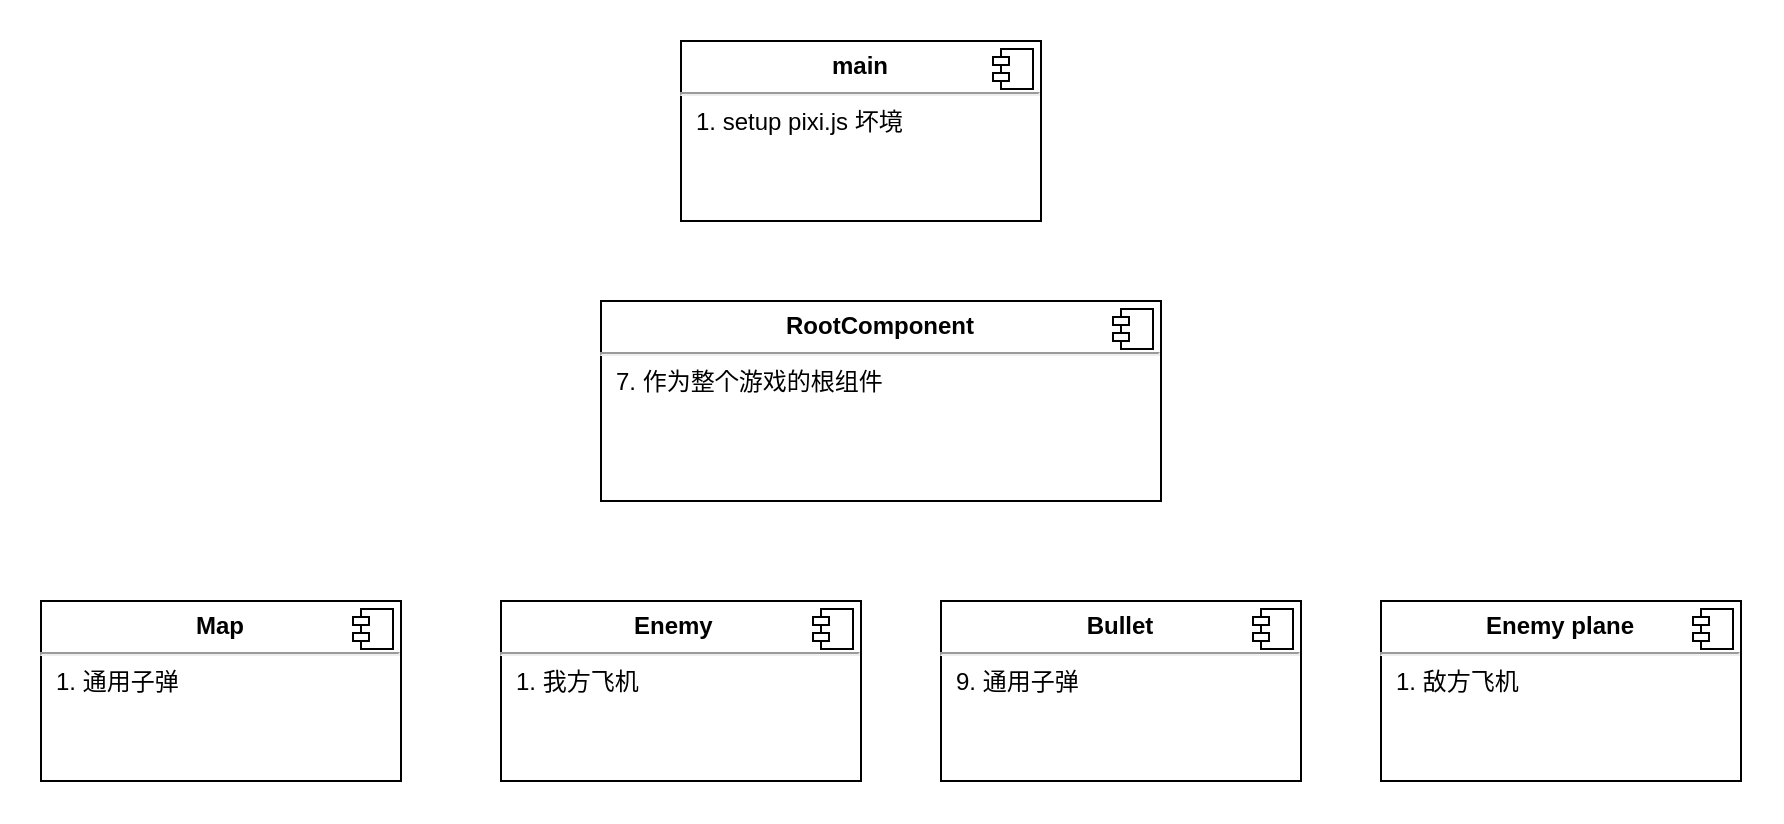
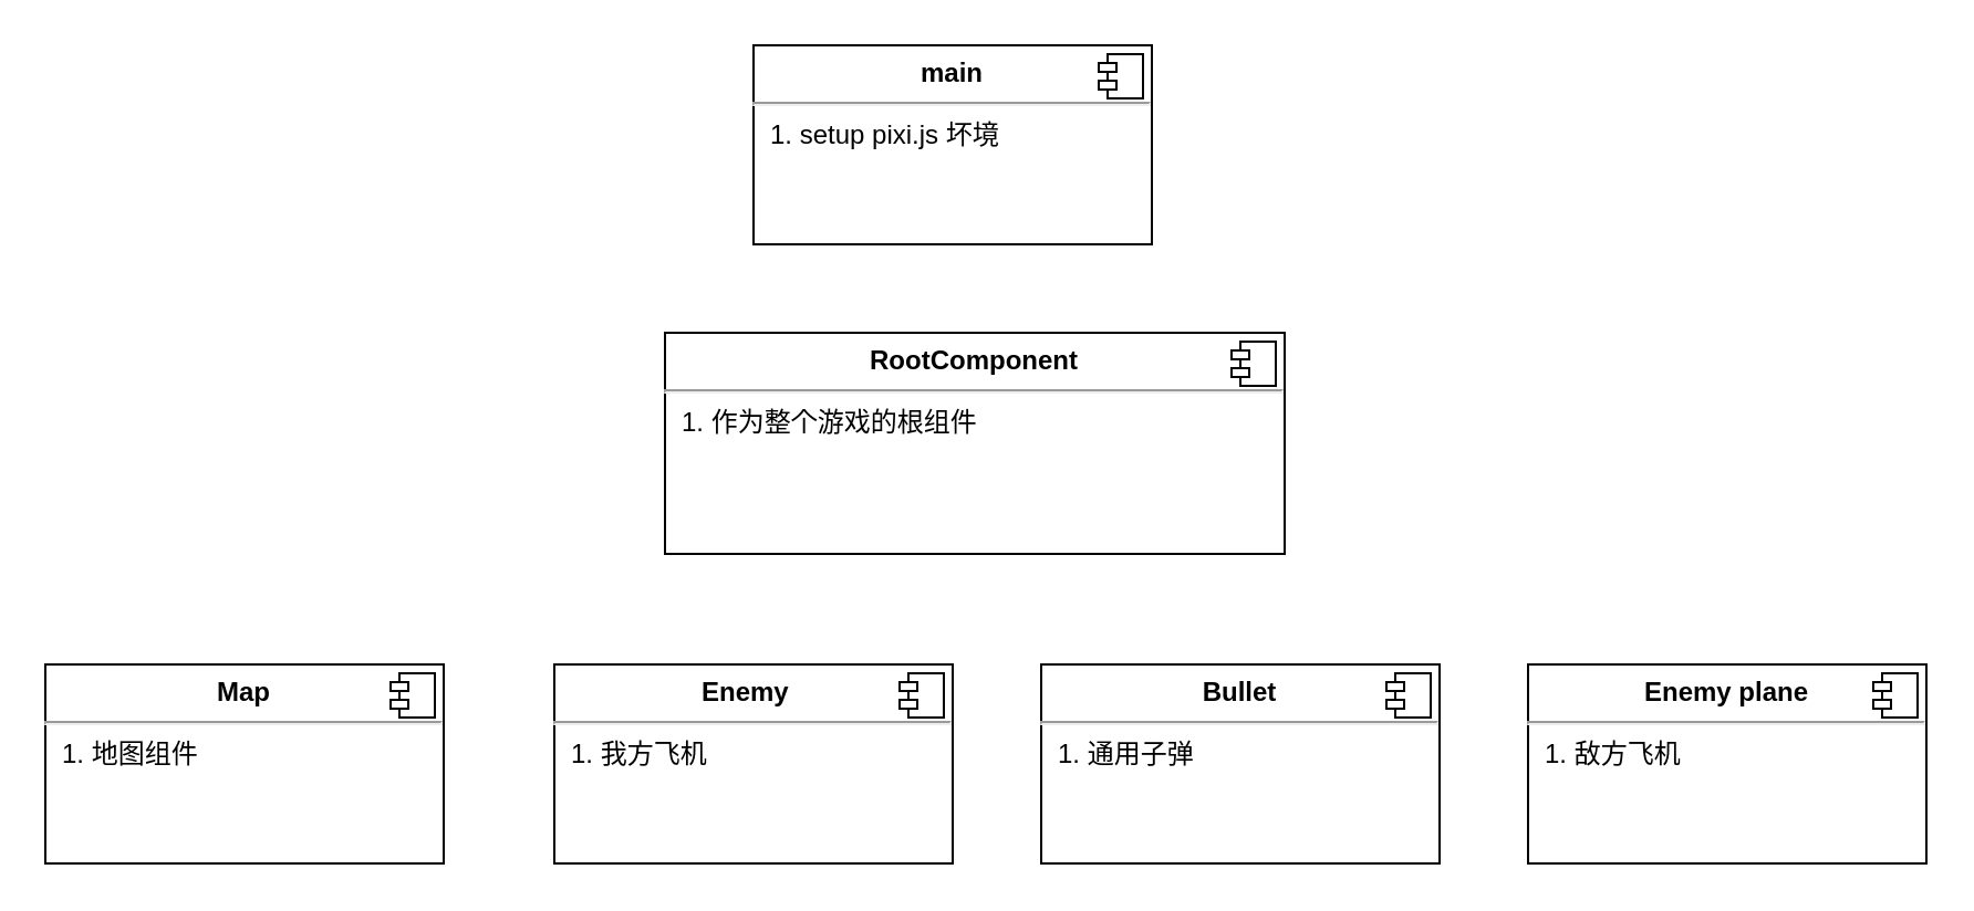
- <mxCell id="10" value="&lt;p style=&quot;margin: 0px ; margin-top: 6px ; text-align: center&quot;&gt;&lt;b&gt;RootComponent&lt;/b&gt;&lt;br&gt;&lt;/p&gt;&lt;hr&gt;&lt;p style=&quot;margin: 0px ; margin-left: 8px&quot;&gt;7. 作为整个游戏的根组件&lt;/p&gt;" style="align=left;overflow=fill;html=1;dropTarget=0;" parent="1" vertex="1"><mxGeometry x="300" y="150" width="280" height="100" as="geometry" /></mxCell>
+ <mxCell id="10" value="&lt;p style=&quot;margin: 0px ; margin-top: 6px ; text-align: center&quot;&gt;&lt;b&gt;RootComponent&lt;/b&gt;&lt;br&gt;&lt;/p&gt;&lt;hr&gt;&lt;p style=&quot;margin: 0px ; margin-left: 8px&quot;&gt;1. 作为整个游戏的根组件&lt;/p&gt;" style="align=left;overflow=fill;html=1;dropTarget=0;" parent="1" vertex="1"><mxGeometry x="300" y="150" width="280" height="100" as="geometry" /></mxCell>
- <mxCell id="4" value="&lt;p style=&quot;margin: 0px ; margin-top: 6px ; text-align: center&quot;&gt;&lt;b&gt;Map&lt;/b&gt;&lt;/p&gt;&lt;hr&gt;&lt;p style=&quot;margin: 0px ; margin-left: 8px&quot;&gt;1. 通用子弹&lt;/p&gt;" style="align=left;overflow=fill;html=1;dropTarget=0;" parent="1" vertex="1"><mxGeometry x="20" y="300" width="180" height="90" as="geometry" /></mxCell>
+ <mxCell id="4" value="&lt;p style=&quot;margin: 0px ; margin-top: 6px ; text-align: center&quot;&gt;&lt;b&gt;Map&lt;/b&gt;&lt;/p&gt;&lt;hr&gt;&lt;p style=&quot;margin: 0px ; margin-left: 8px&quot;&gt;1. 地图组件&lt;/p&gt;" style="align=left;overflow=fill;html=1;dropTarget=0;" parent="1" vertex="1"><mxGeometry x="20" y="300" width="180" height="90" as="geometry" /></mxCell>
- <mxCell id="8" value="&lt;p style=&quot;margin: 0px ; margin-top: 6px ; text-align: center&quot;&gt;&lt;b&gt;Bullet&lt;/b&gt;&lt;/p&gt;&lt;hr&gt;&lt;p style=&quot;margin: 0px ; margin-left: 8px&quot;&gt;9. 通用子弹&lt;/p&gt;" style="align=left;overflow=fill;html=1;dropTarget=0;" parent="1" vertex="1"><mxGeometry x="470" y="300" width="180" height="90" as="geometry" /></mxCell>
+ <mxCell id="8" value="&lt;p style=&quot;margin: 0px ; margin-top: 6px ; text-align: center&quot;&gt;&lt;b&gt;Bullet&lt;/b&gt;&lt;/p&gt;&lt;hr&gt;&lt;p style=&quot;margin: 0px ; margin-left: 8px&quot;&gt;1. 通用子弹&lt;/p&gt;" style="align=left;overflow=fill;html=1;dropTarget=0;" parent="1" vertex="1"><mxGeometry x="470" y="300" width="180" height="90" as="geometry" /></mxCell>
